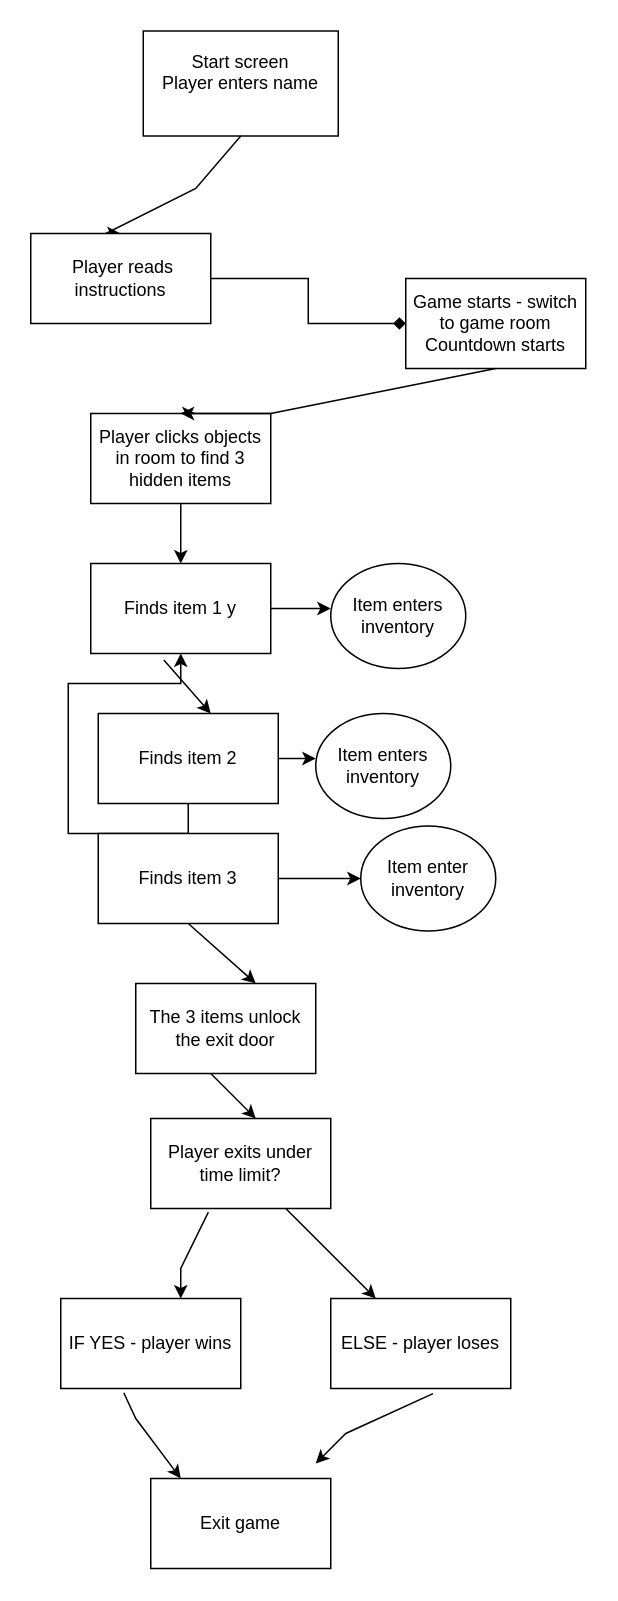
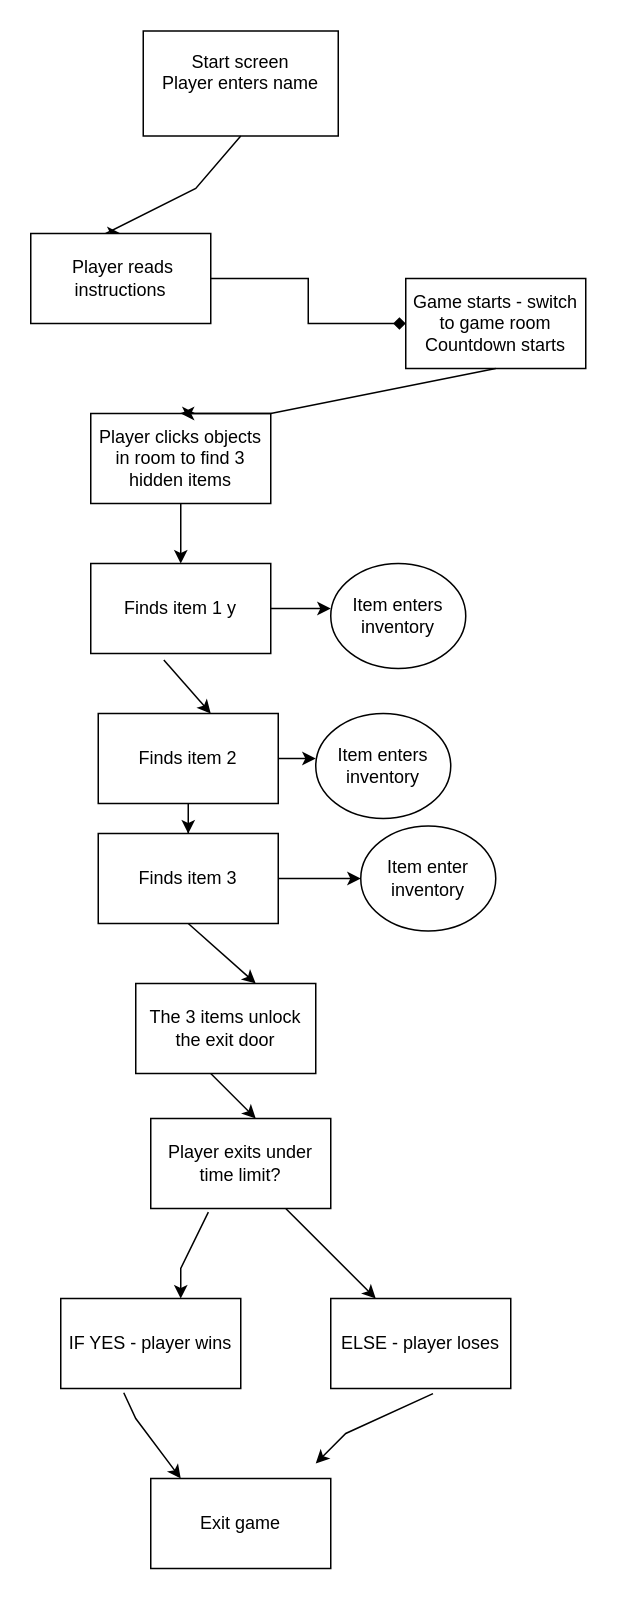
- <mxCell id="14" style="edgeStyle=orthogonalEdgeStyle;rounded=0;orthogonalLoop=1;jettySize=auto;html=1;exitX=0.5;exitY=1;exitDx=0;exitDy=0;" edge="1" parent="1" source="16" target="10"><mxGeometry relative="1" as="geometry"><mxPoint x="125" y="585" as="targetPoint" /></mxGeometry></mxCell>
+ <mxCell id="14" style="edgeStyle=orthogonalEdgeStyle;rounded=0;orthogonalLoop=1;jettySize=auto;html=1;exitX=0.5;exitY=1;exitDx=0;exitDy=0;" edge="1" parent="1" source="16" target="18"><mxGeometry relative="1" as="geometry"><mxPoint x="125" y="585" as="targetPoint" /></mxGeometry></mxCell>
